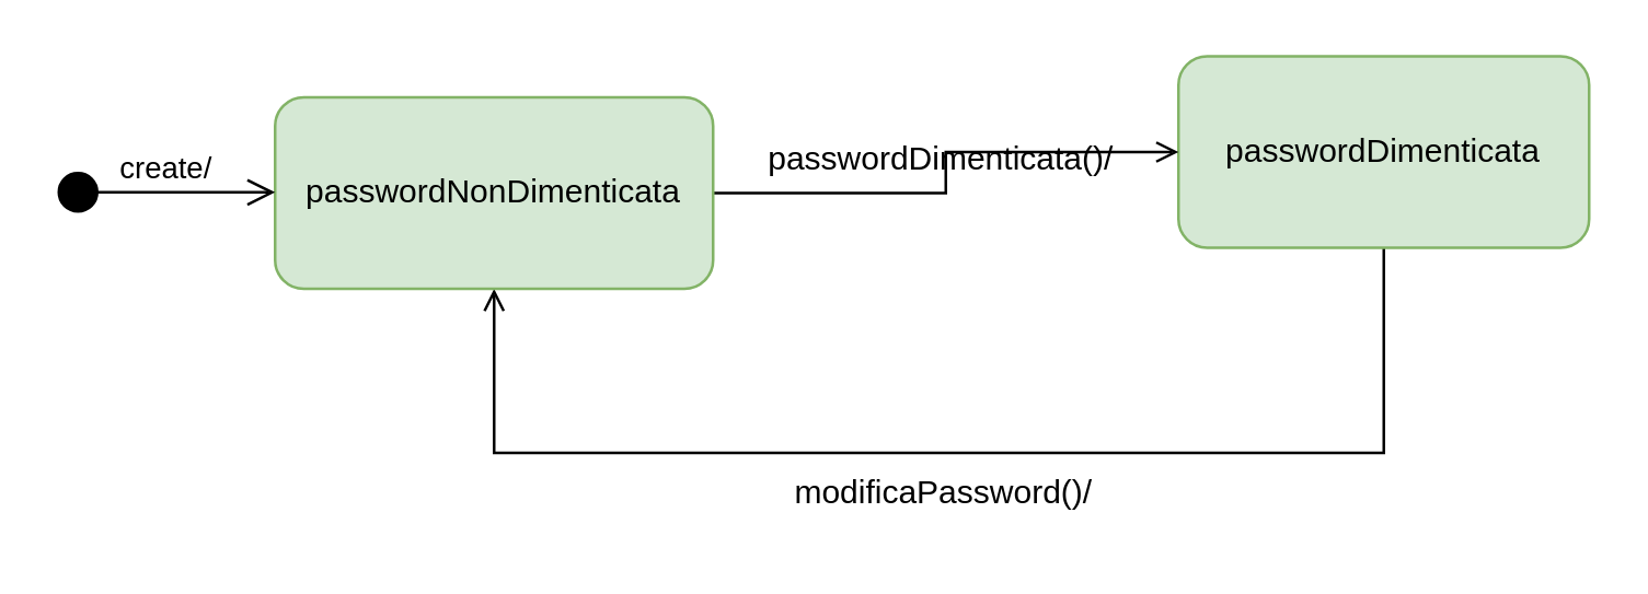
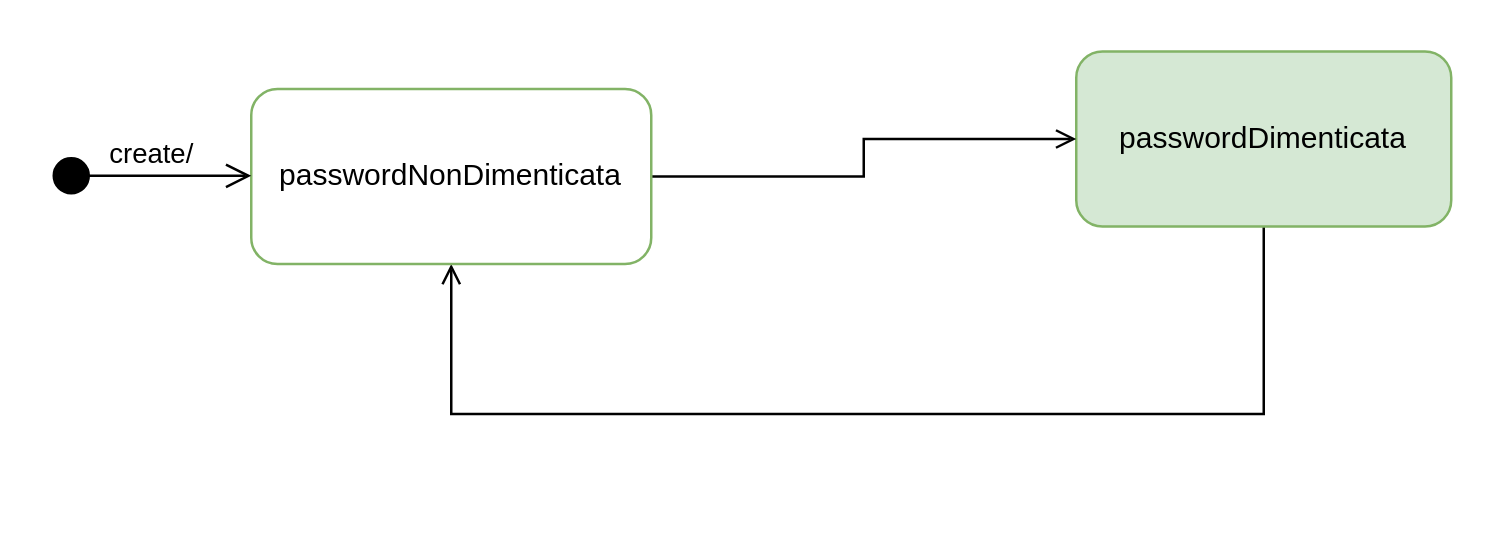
- <mxCell id="7" value="passwordDimenticata()/" style="text;html=1;align=center;verticalAlign=middle;resizable=0;points=[];autosize=1;strokeColor=none;fillColor=none;" vertex="1" parent="1"><mxGeometry x="268" y="43" width="150" height="30" as="geometry" /></mxCell>
- <mxCell id="5" value="passwordNonDimenticata" style="rounded=1;whiteSpace=wrap;html=1;fillColor=#d5e8d4;strokeColor=#82b366;" vertex="1" parent="1"><mxGeometry x="100" y="35" width="160" height="70" as="geometry" /></mxCell>
+ <mxCell id="5" value="passwordNonDimenticata" style="rounded=1;whiteSpace=wrap;html=1;fillColor=#ffffff;strokeColor=#82b366;" vertex="1" parent="1"><mxGeometry x="100" y="35" width="160" height="70" as="geometry" /></mxCell>
- <mxCell id="8" value="modificaPassword()/" style="text;html=1;align=center;verticalAlign=middle;resizable=0;points=[];autosize=1;strokeColor=none;fillColor=none;" vertex="1" parent="1"><mxGeometry x="279" y="165" width="130" height="30" as="geometry" /></mxCell>
